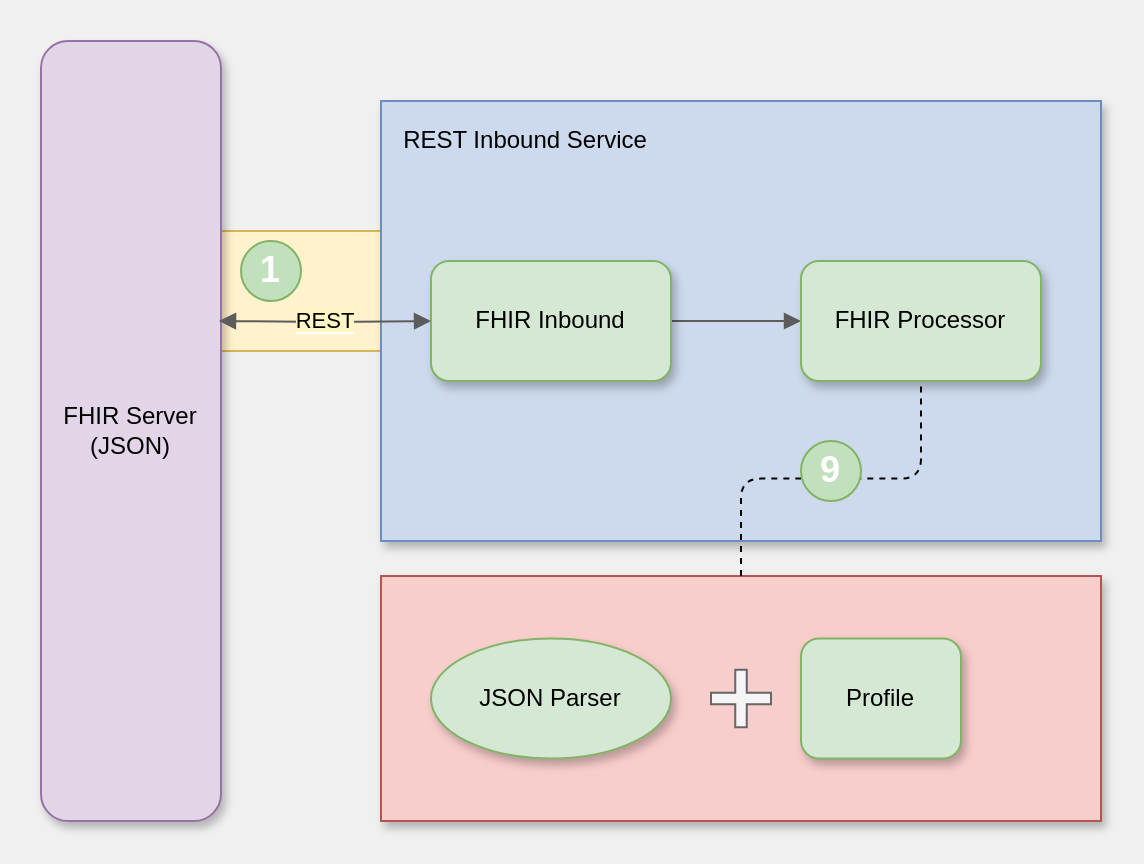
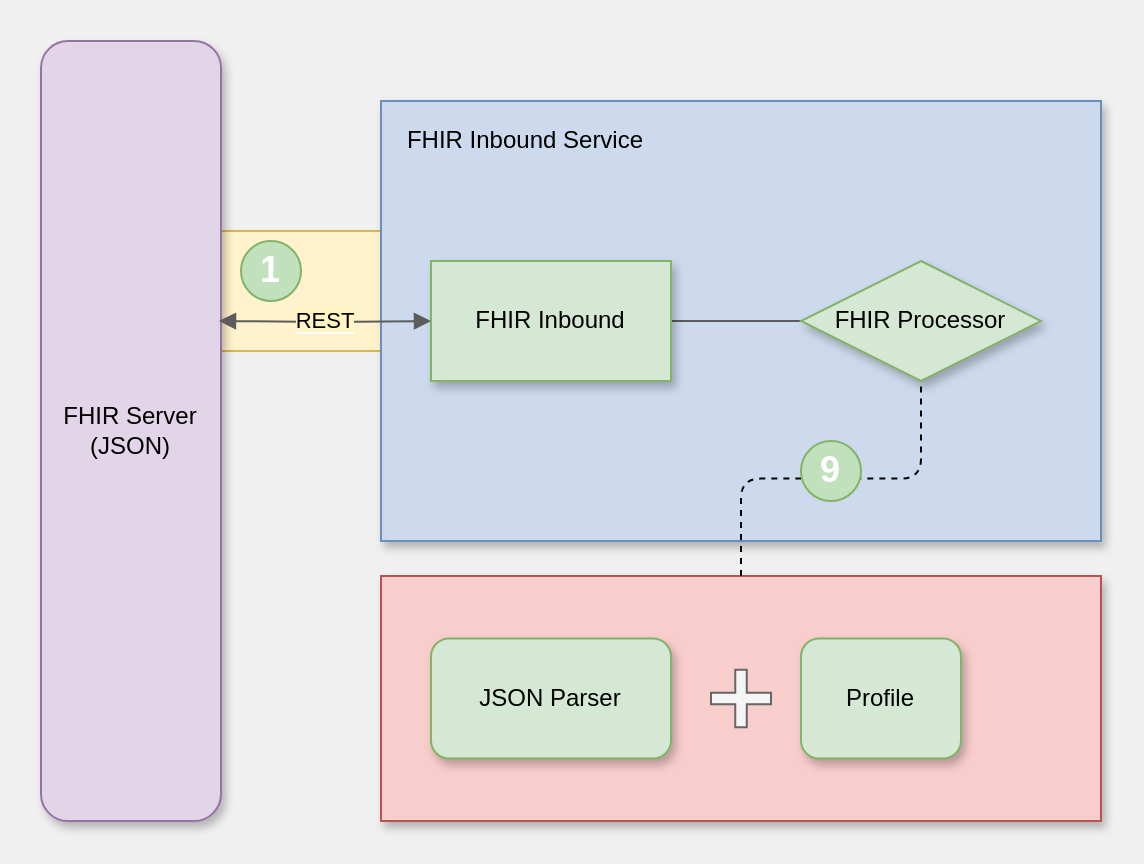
- <mxCell id="7" value="REST Inbound Service" style="text;html=1;strokeColor=none;fillColor=none;align=center;verticalAlign=middle;whiteSpace=wrap;rounded=0;shadow=1;" parent="1" vertex="1"><mxGeometry x="185" y="60" width="155" height="20" as="geometry" /></mxCell>
+ <mxCell id="7" value="FHIR Inbound Service" style="text;html=1;strokeColor=none;fillColor=none;align=center;verticalAlign=middle;whiteSpace=wrap;rounded=0;shadow=1;" parent="1" vertex="1"><mxGeometry x="185" y="60" width="155" height="20" as="geometry" /></mxCell>
- <mxCell id="6" value="FHIR Inbound" style="rounded=1;whiteSpace=wrap;html=1;fillColor=#d5e8d4;strokeColor=#82b366;shadow=1;" parent="1" vertex="1"><mxGeometry x="215" y="130" width="120" height="60" as="geometry" /></mxCell>
+ <mxCell id="6" value="FHIR Inbound" style="whiteSpace=wrap;html=1;fillColor=#d5e8d4;strokeColor=#82b366;shadow=1;rounded=0;" parent="1" vertex="1"><mxGeometry x="215" y="130" width="120" height="60" as="geometry" /></mxCell>
- <mxCell id="5" style="edgeStyle=orthogonalEdgeStyle;rounded=0;orthogonalLoop=1;jettySize=auto;html=1;exitX=1;exitY=0.5;exitDx=0;exitDy=0;entryX=0;entryY=0.5;entryDx=0;entryDy=0;startArrow=none;startFill=0;endArrow=block;endFill=1;strokeColor=#5C5C5C;" parent="1" source="6" target="8" edge="1"><mxGeometry relative="1" as="geometry" /></mxCell>
+ <mxCell id="5" style="edgeStyle=orthogonalEdgeStyle;rounded=0;orthogonalLoop=1;jettySize=auto;html=1;exitX=1;exitY=0.5;exitDx=0;exitDy=0;entryX=0;entryY=0.5;entryDx=0;entryDy=0;startArrow=none;startFill=0;endArrow=none;endFill=1;strokeColor=#5C5C5C;" parent="1" source="6" target="8" edge="1"><mxGeometry relative="1" as="geometry" /></mxCell>
- <mxCell id="8" value="FHIR Processor" style="rounded=1;whiteSpace=wrap;html=1;fillColor=#d5e8d4;strokeColor=#82b366;shadow=1;" parent="1" vertex="1"><mxGeometry x="400" y="130" width="120" height="60" as="geometry" /></mxCell>
+ <mxCell id="8" value="FHIR Processor" style="rhombus;whiteSpace=wrap;html=1;fillColor=#d5e8d4;strokeColor=#82b366;shadow=1;" parent="1" vertex="1"><mxGeometry x="400" y="130" width="120" height="60" as="geometry" /></mxCell>
- <mxCell id="11" value="JSON Parser" style="ellipse;whiteSpace=wrap;html=1;fillColor=#d5e8d4;strokeColor=#82b366;shadow=1;" parent="1" vertex="1"><mxGeometry x="215" y="318.75" width="120" height="60" as="geometry" /></mxCell>
+ <mxCell id="11" value="JSON Parser" style="rounded=1;whiteSpace=wrap;html=1;fillColor=#d5e8d4;strokeColor=#82b366;shadow=1;" parent="1" vertex="1"><mxGeometry x="215" y="318.75" width="120" height="60" as="geometry" /></mxCell>
